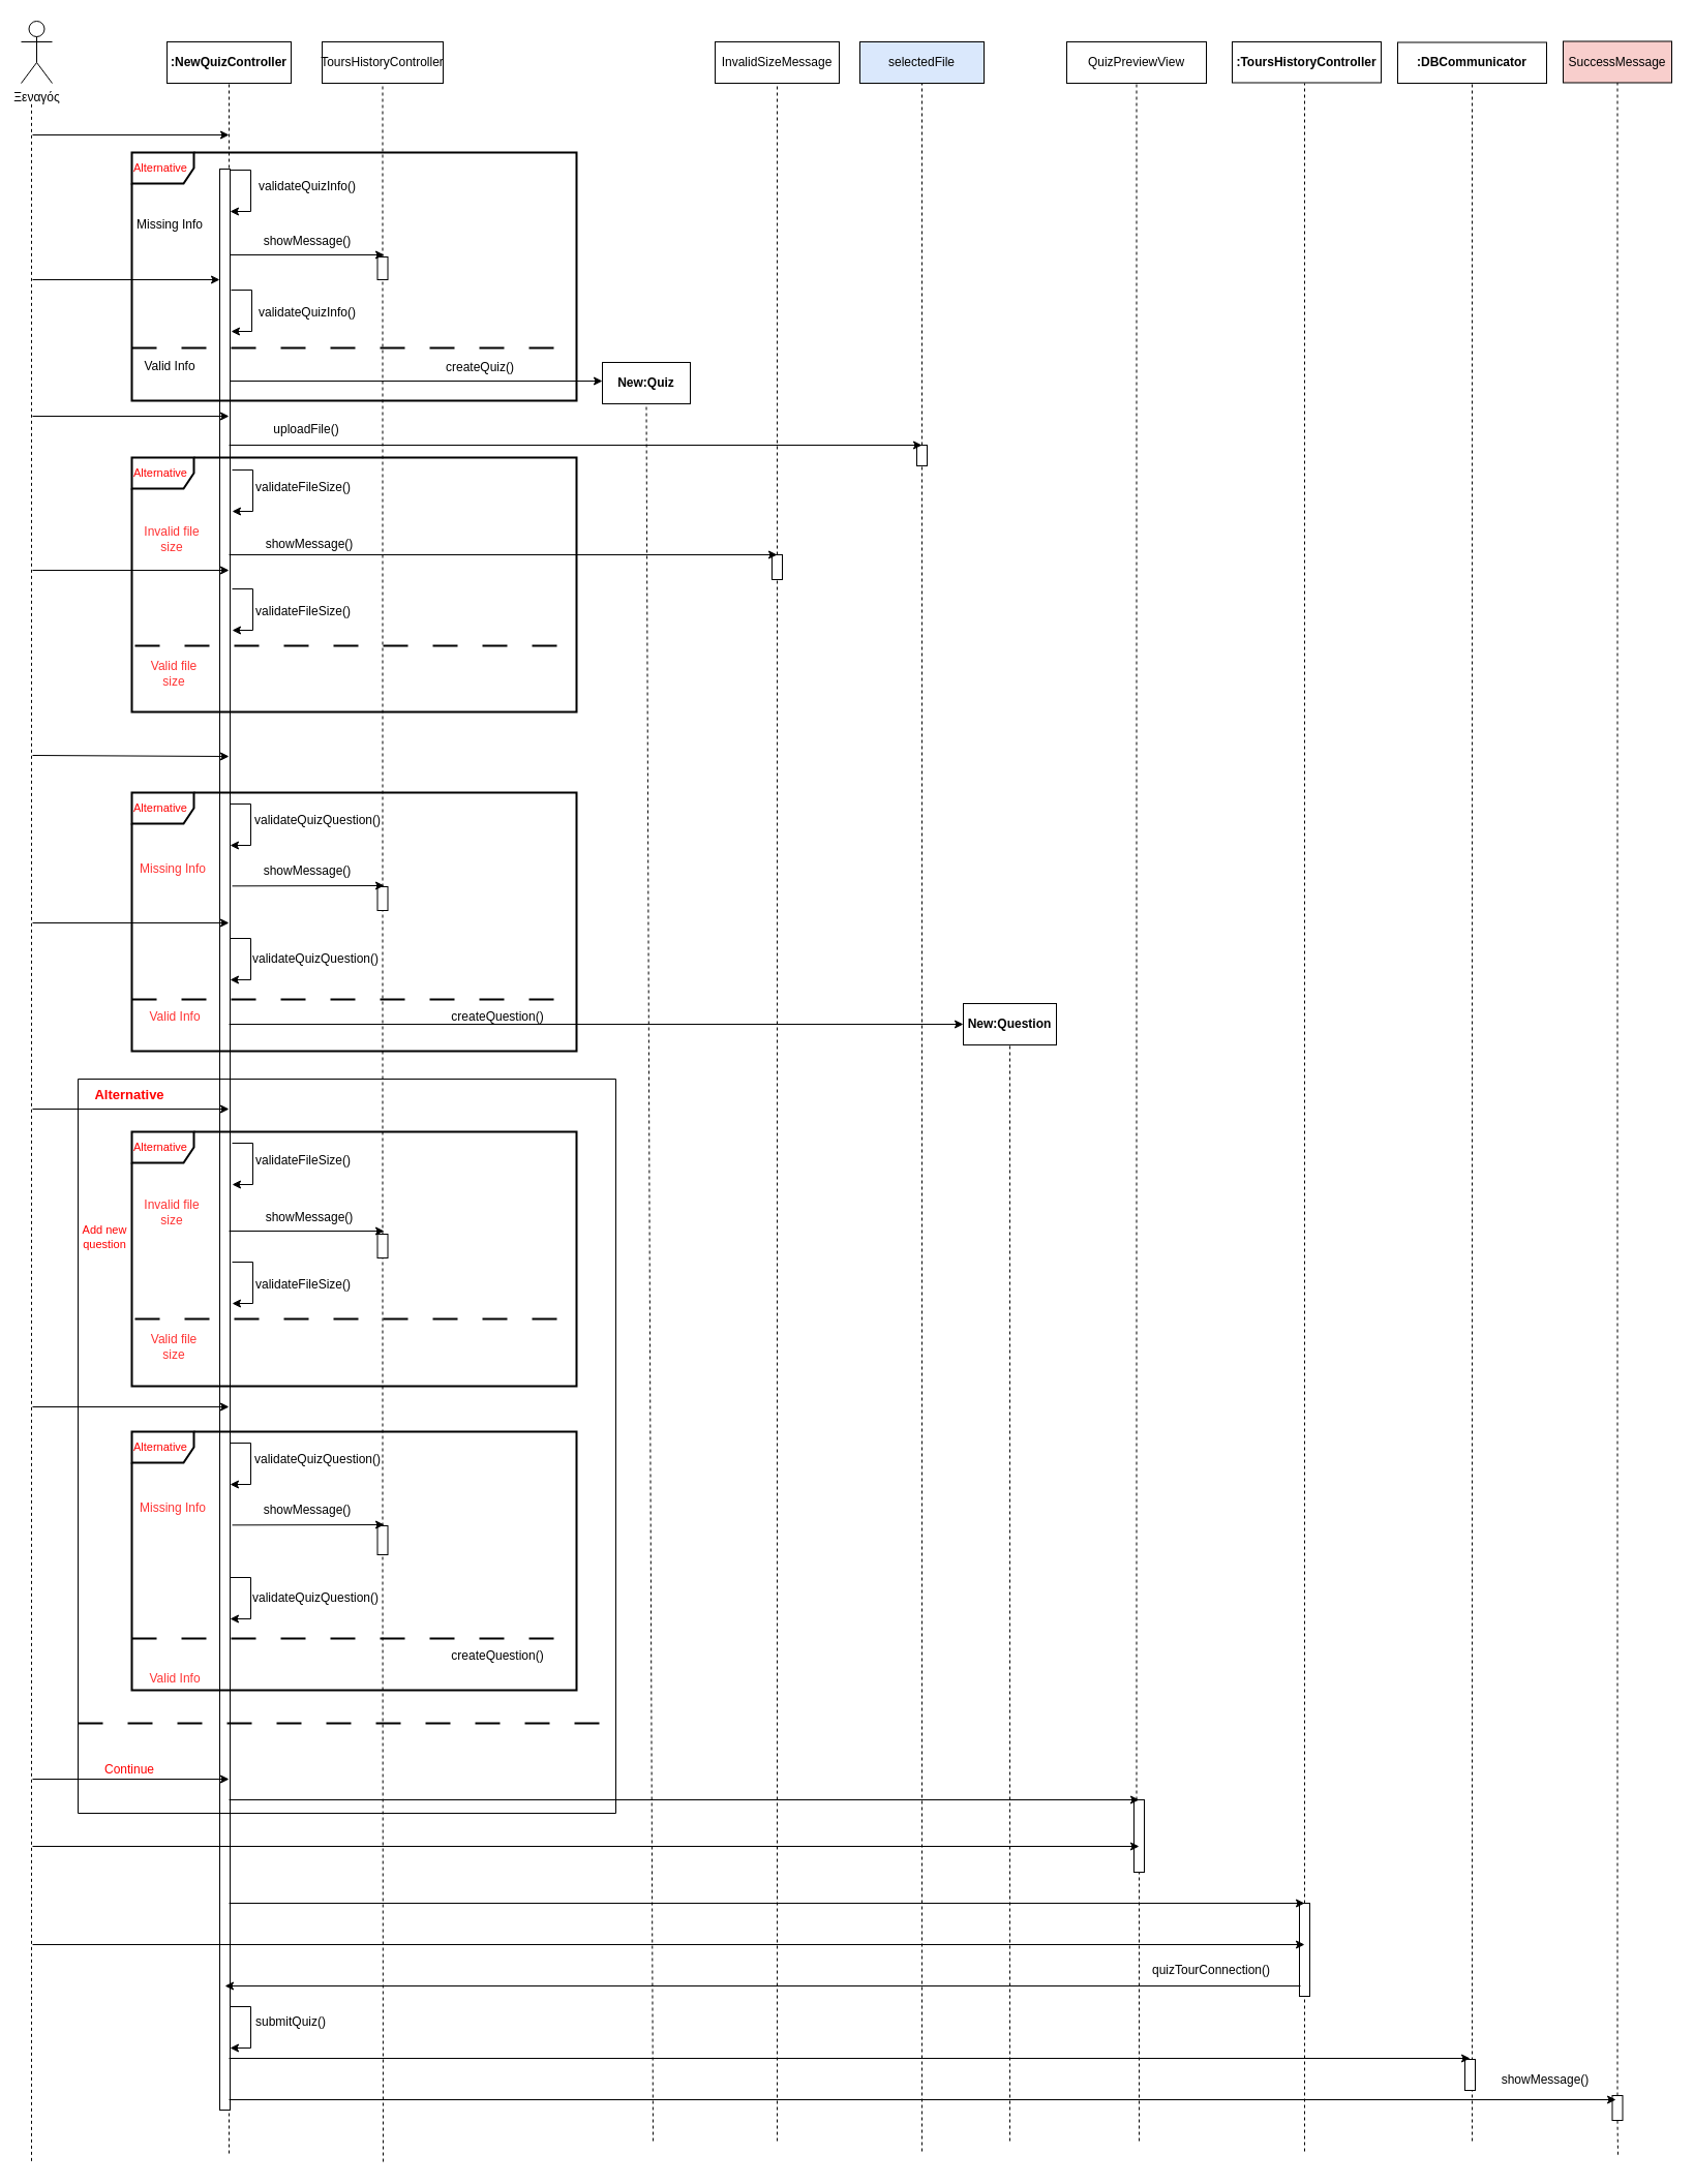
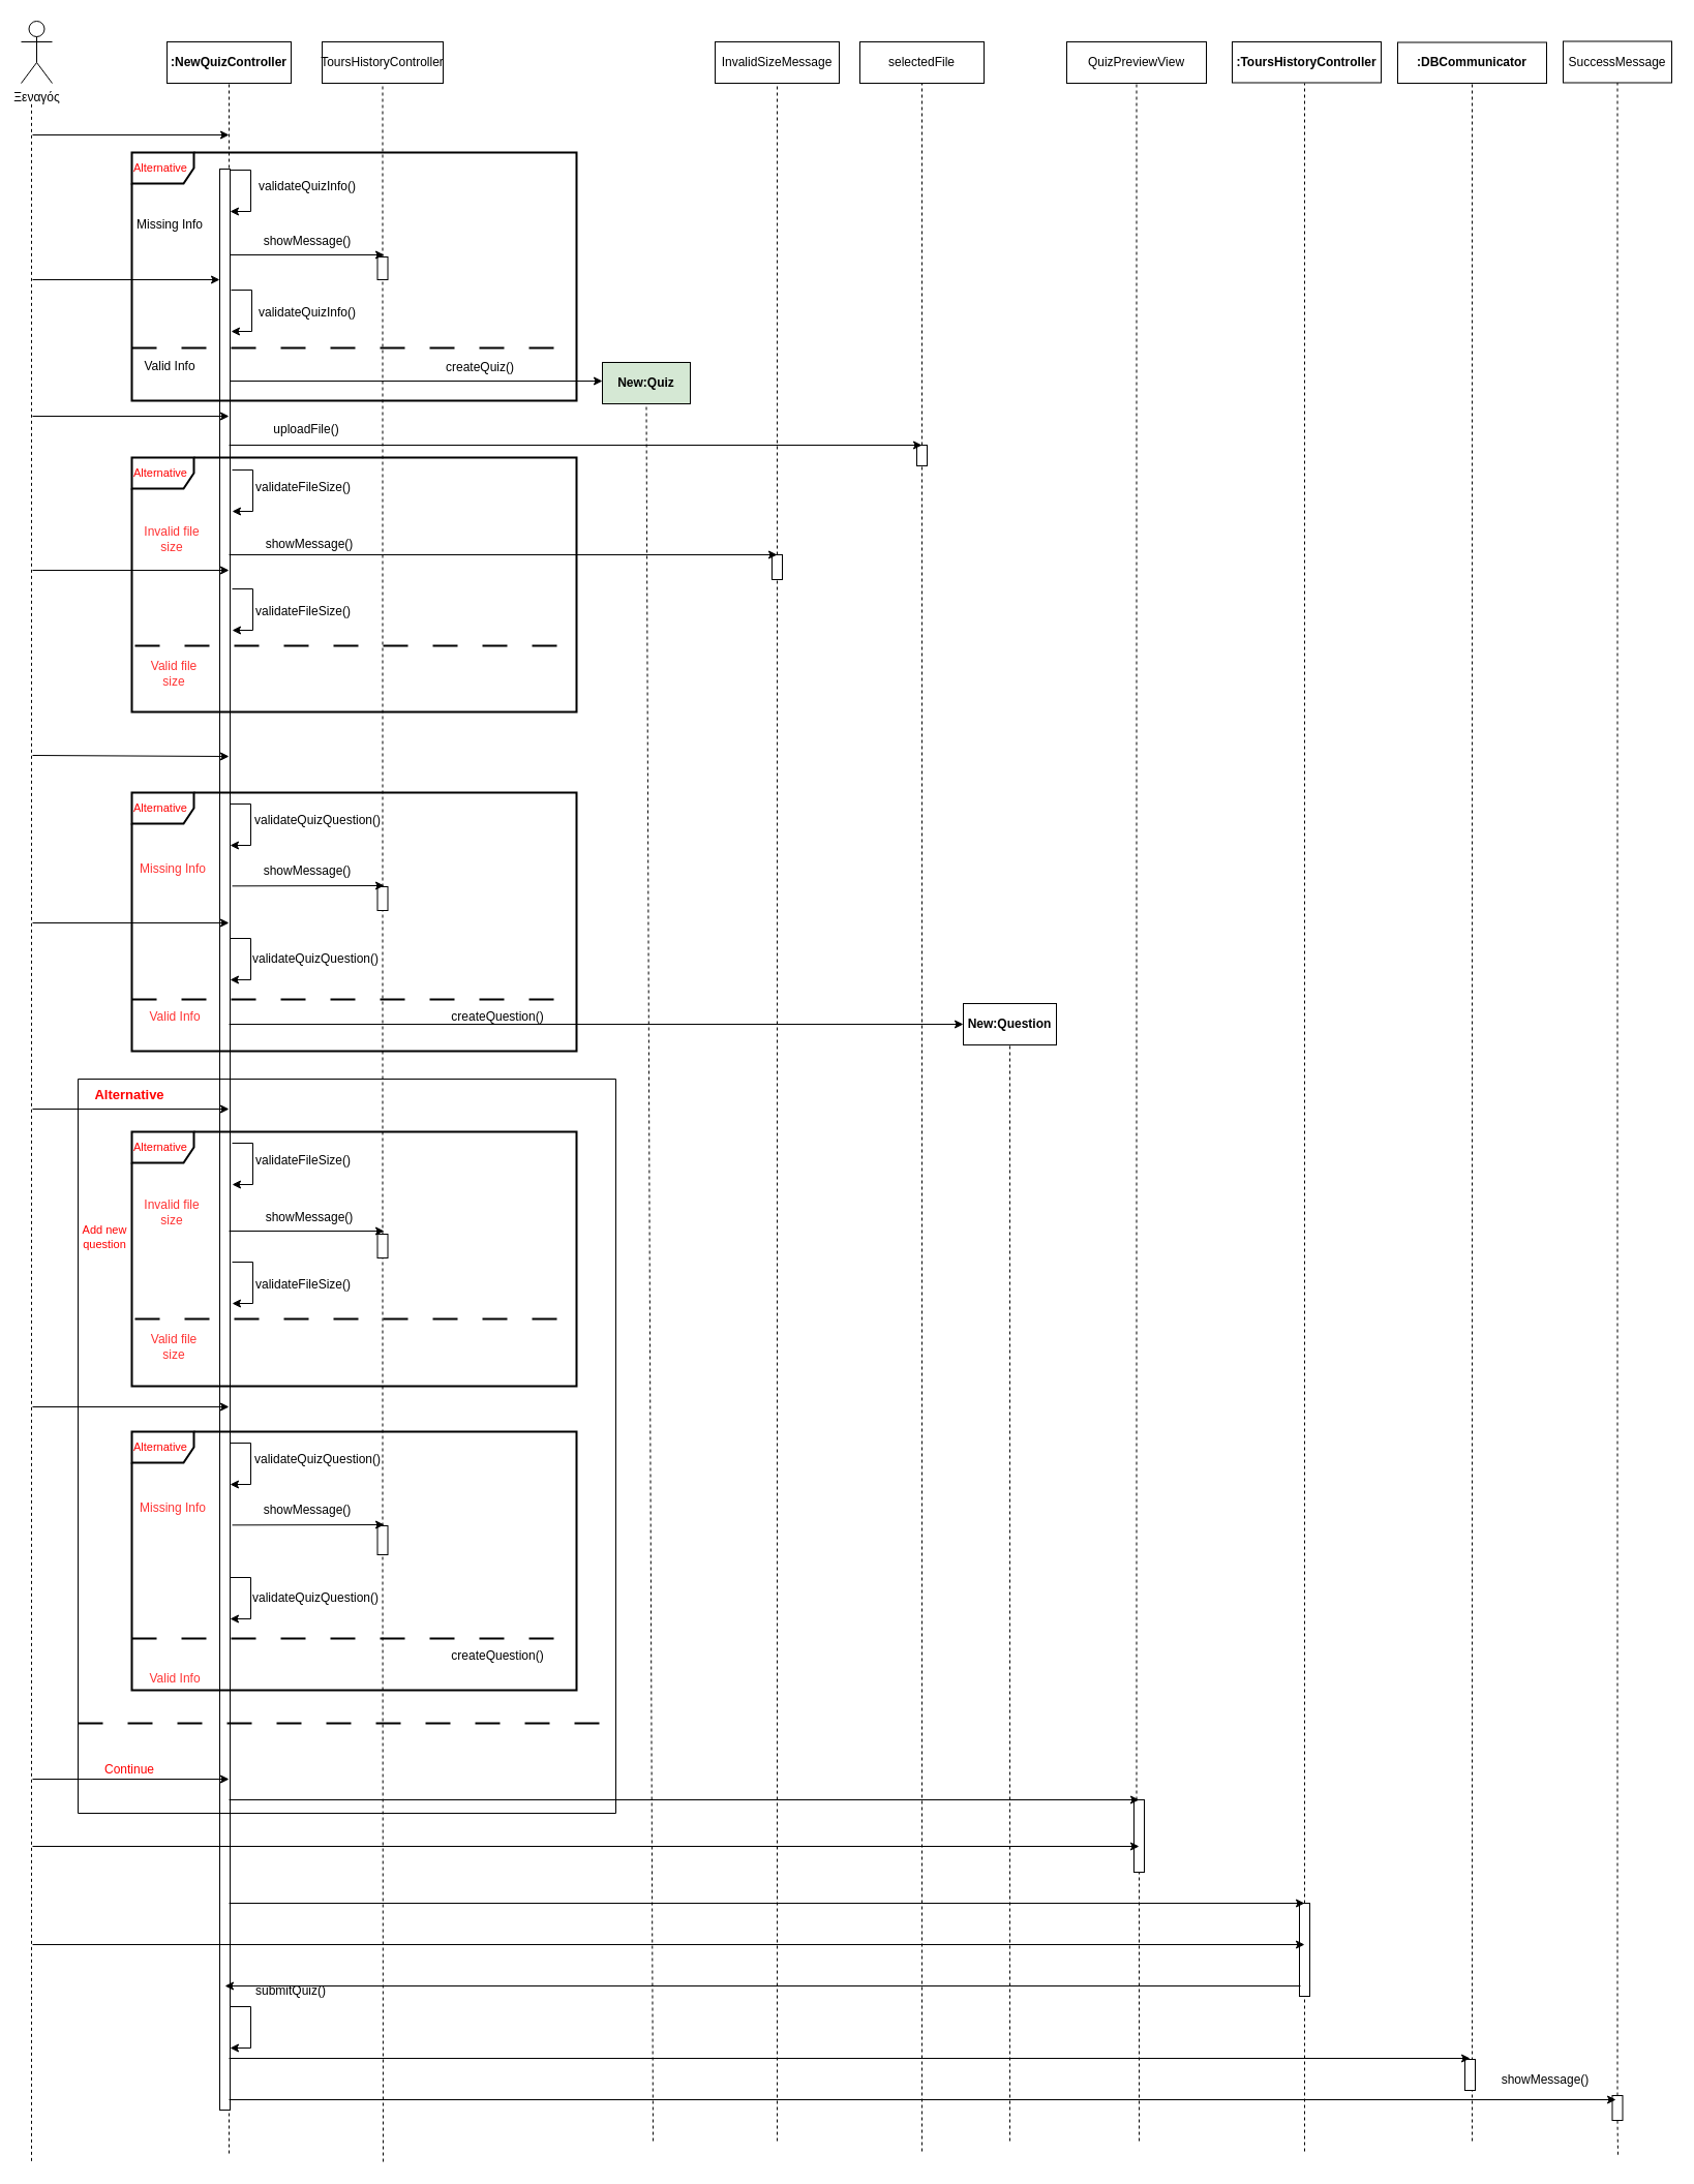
- <mxCell id="114" value="SuccessMessage" style="html=1;whiteSpace=wrap;fillColor=#f8cecc;" parent="1" vertex="1"><mxGeometry x="1511" y="39.5" width="105" height="40" as="geometry" /></mxCell>
+ <mxCell id="114" value="SuccessMessage" style="html=1;whiteSpace=wrap;" parent="1" vertex="1"><mxGeometry x="1511" y="39.5" width="105" height="40" as="geometry" /></mxCell>
- <mxCell id="62" value="selectedFile" style="html=1;whiteSpace=wrap;fillColor=#dae8fc;" parent="1" vertex="1"><mxGeometry x="831" y="40" width="120" height="40" as="geometry" /></mxCell>
+ <mxCell id="62" value="selectedFile" style="html=1;whiteSpace=wrap;" parent="1" vertex="1"><mxGeometry x="831" y="40" width="120" height="40" as="geometry" /></mxCell>
- <mxCell id="23" value="&lt;b&gt;New:Quiz&lt;/b&gt;" style="html=1;whiteSpace=wrap;" parent="1" vertex="1"><mxGeometry x="582" y="350" width="85" height="40" as="geometry" /></mxCell>
+ <mxCell id="23" value="&lt;b&gt;New:Quiz&lt;/b&gt;" style="html=1;whiteSpace=wrap;fillColor=#d5e8d4;" parent="1" vertex="1"><mxGeometry x="582" y="350" width="85" height="40" as="geometry" /></mxCell>
- <mxCell id="109" value="quizTourConnection()" style="text;html=1;strokeColor=none;fillColor=none;align=center;verticalAlign=middle;whiteSpace=wrap;rounded=0;" parent="1" vertex="1"><mxGeometry x="1141" y="1890" width="60" height="30" as="geometry" /></mxCell>
- <mxCell id="112" value="submitQuiz()" style="text;html=1;strokeColor=none;fillColor=none;align=center;verticalAlign=middle;whiteSpace=wrap;rounded=0;" parent="1" vertex="1"><mxGeometry x="251" y="1940" width="60" height="30" as="geometry" /></mxCell>
+ <mxCell id="112" value="submitQuiz()" style="text;html=1;strokeColor=none;fillColor=none;align=center;verticalAlign=middle;whiteSpace=wrap;rounded=0;" parent="1" vertex="1"><mxGeometry x="251" y="1910" width="60" height="30" as="geometry" /></mxCell>
